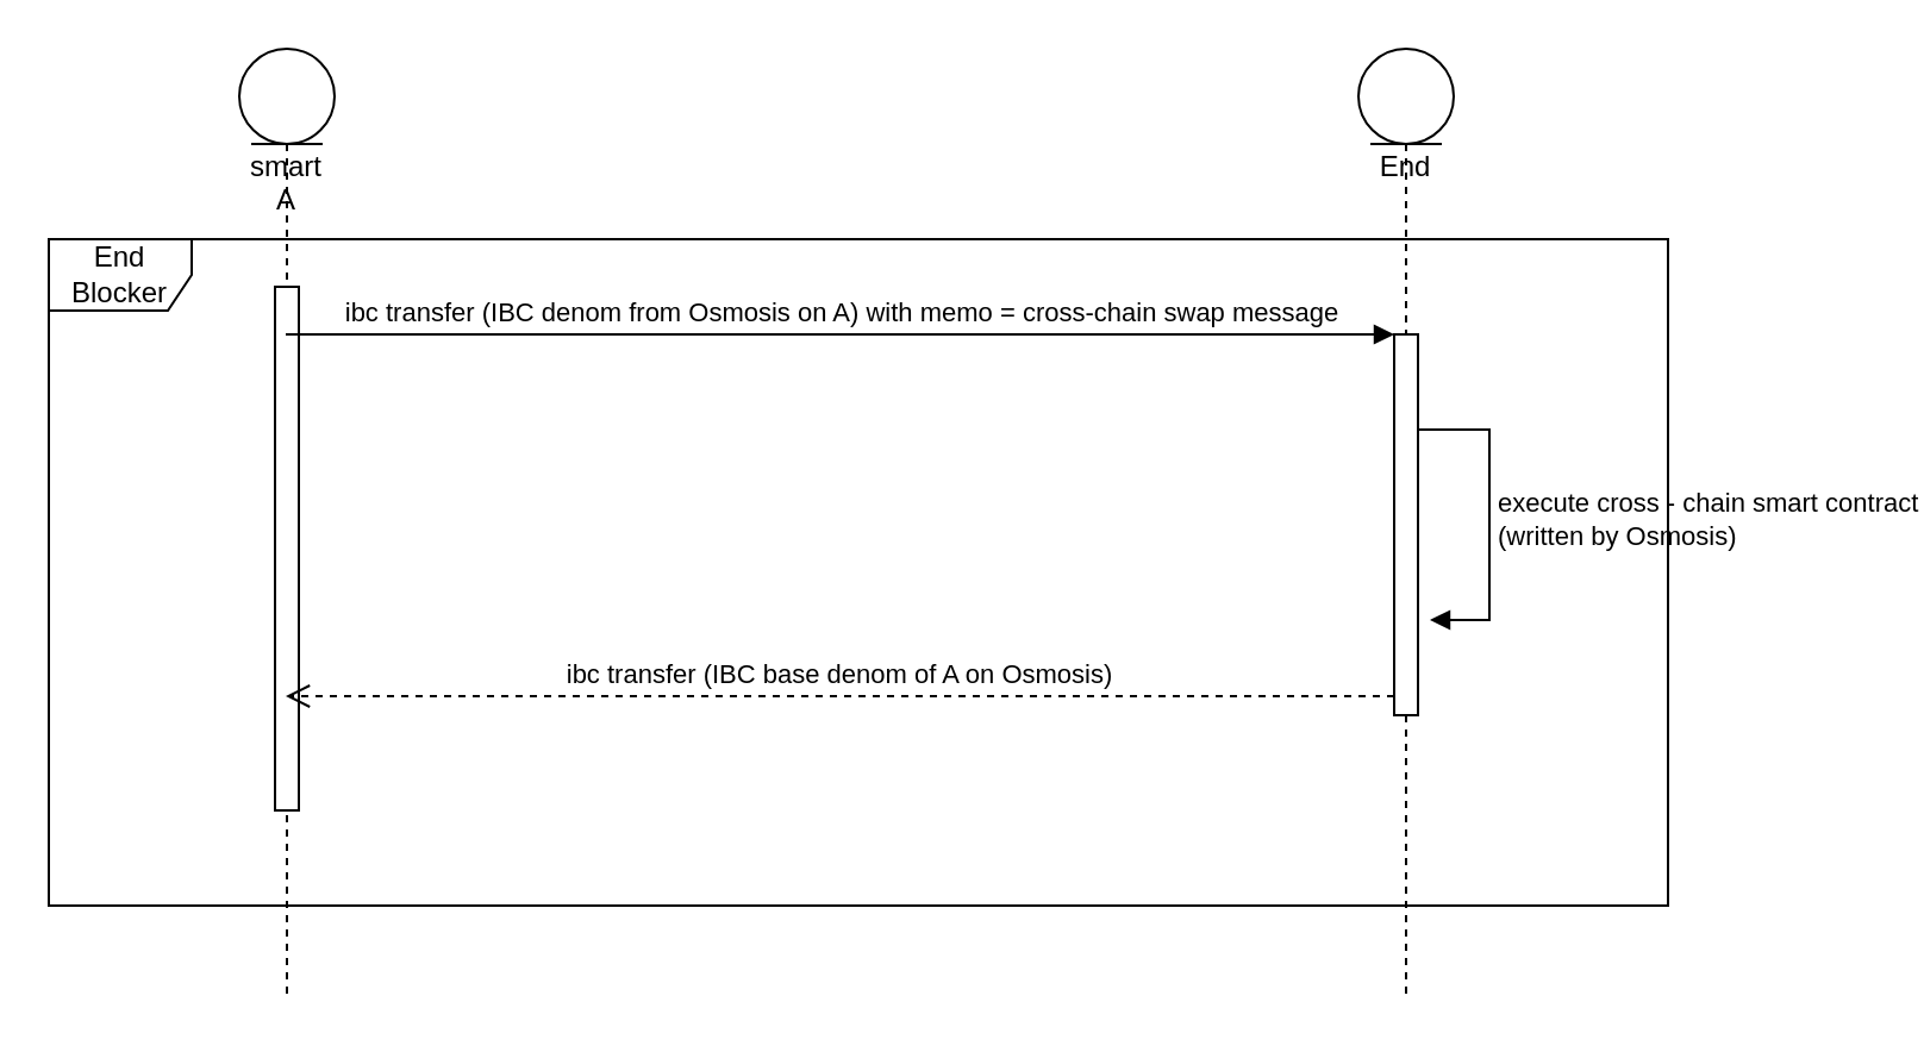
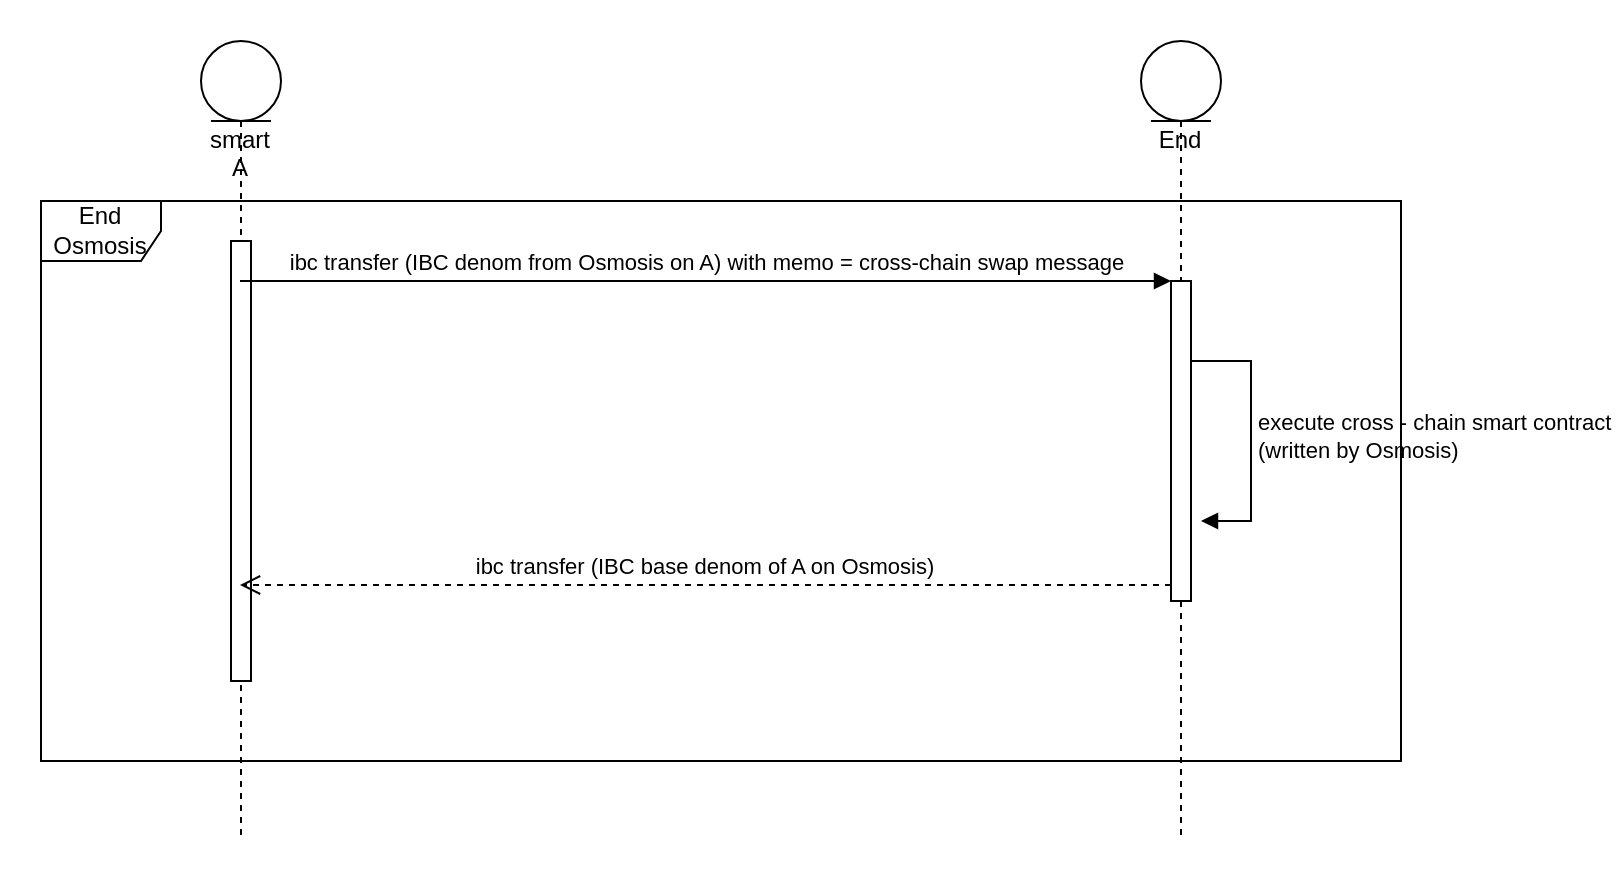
- <mxCell id="9" value="End Blocker" style="shape=umlFrame;whiteSpace=wrap;html=1;" vertex="1" parent="1"><mxGeometry x="20" y="100" width="680" height="280" as="geometry" /></mxCell>
+ <mxCell id="9" value="End Osmosis" style="shape=umlFrame;whiteSpace=wrap;html=1;" vertex="1" parent="1"><mxGeometry x="20" y="100" width="680" height="280" as="geometry" /></mxCell>
